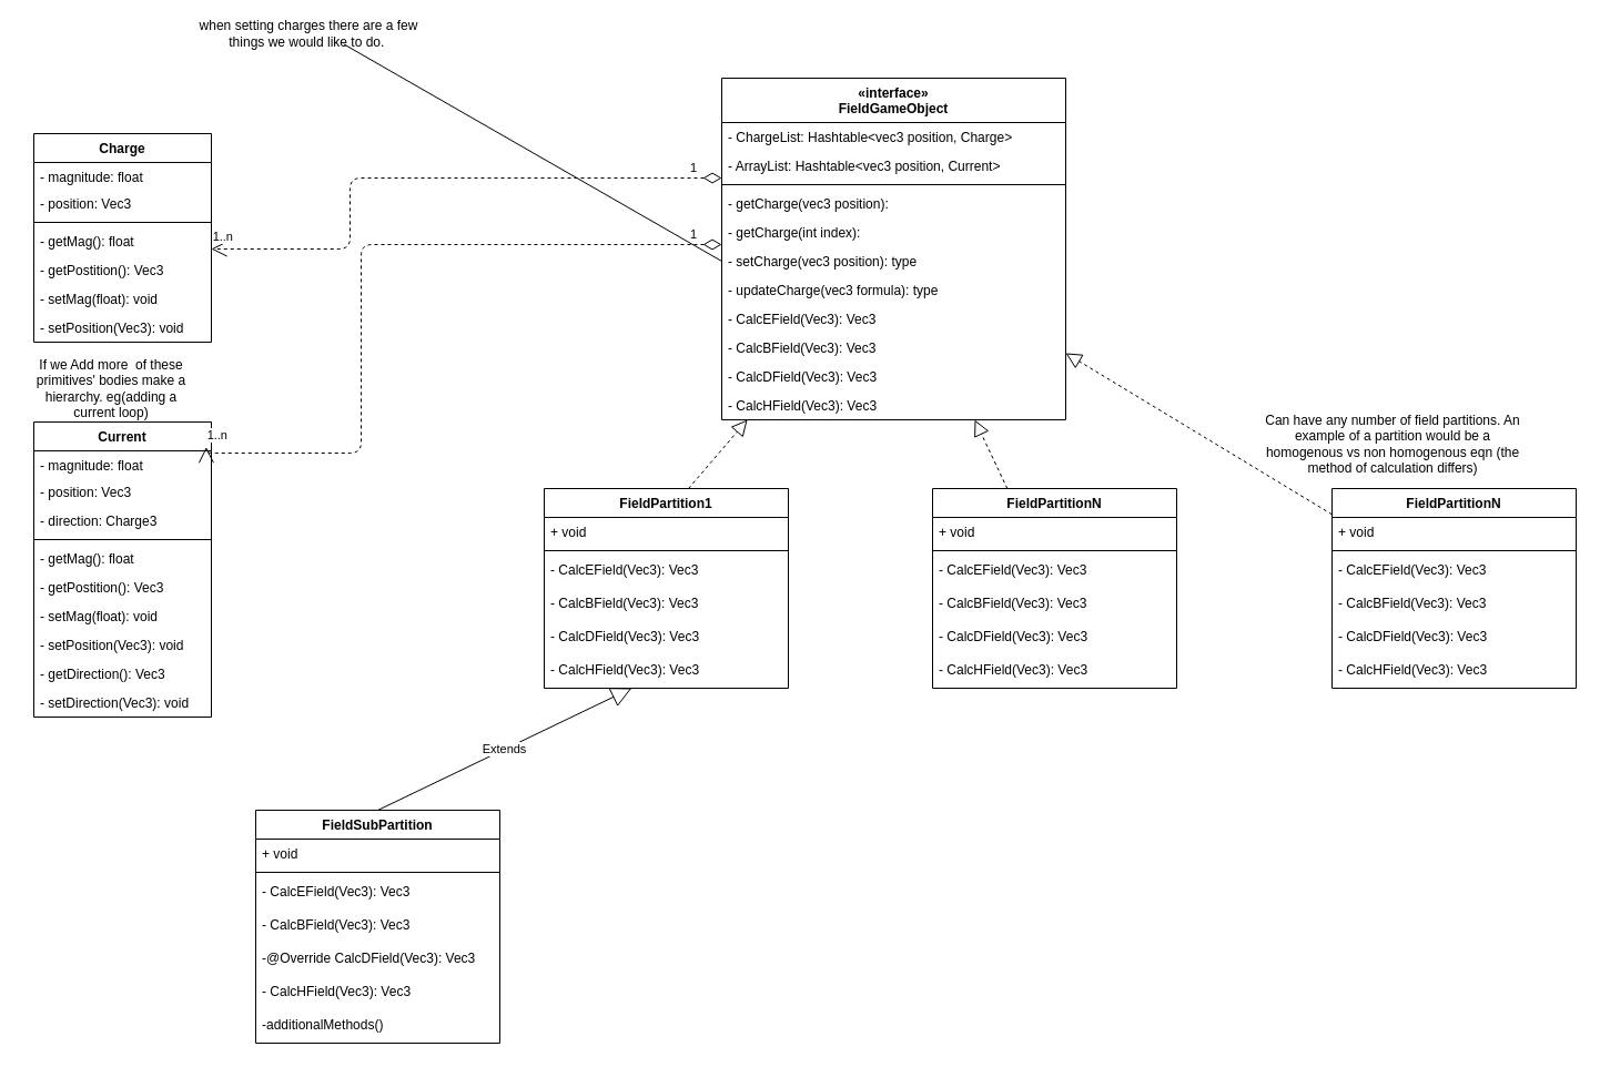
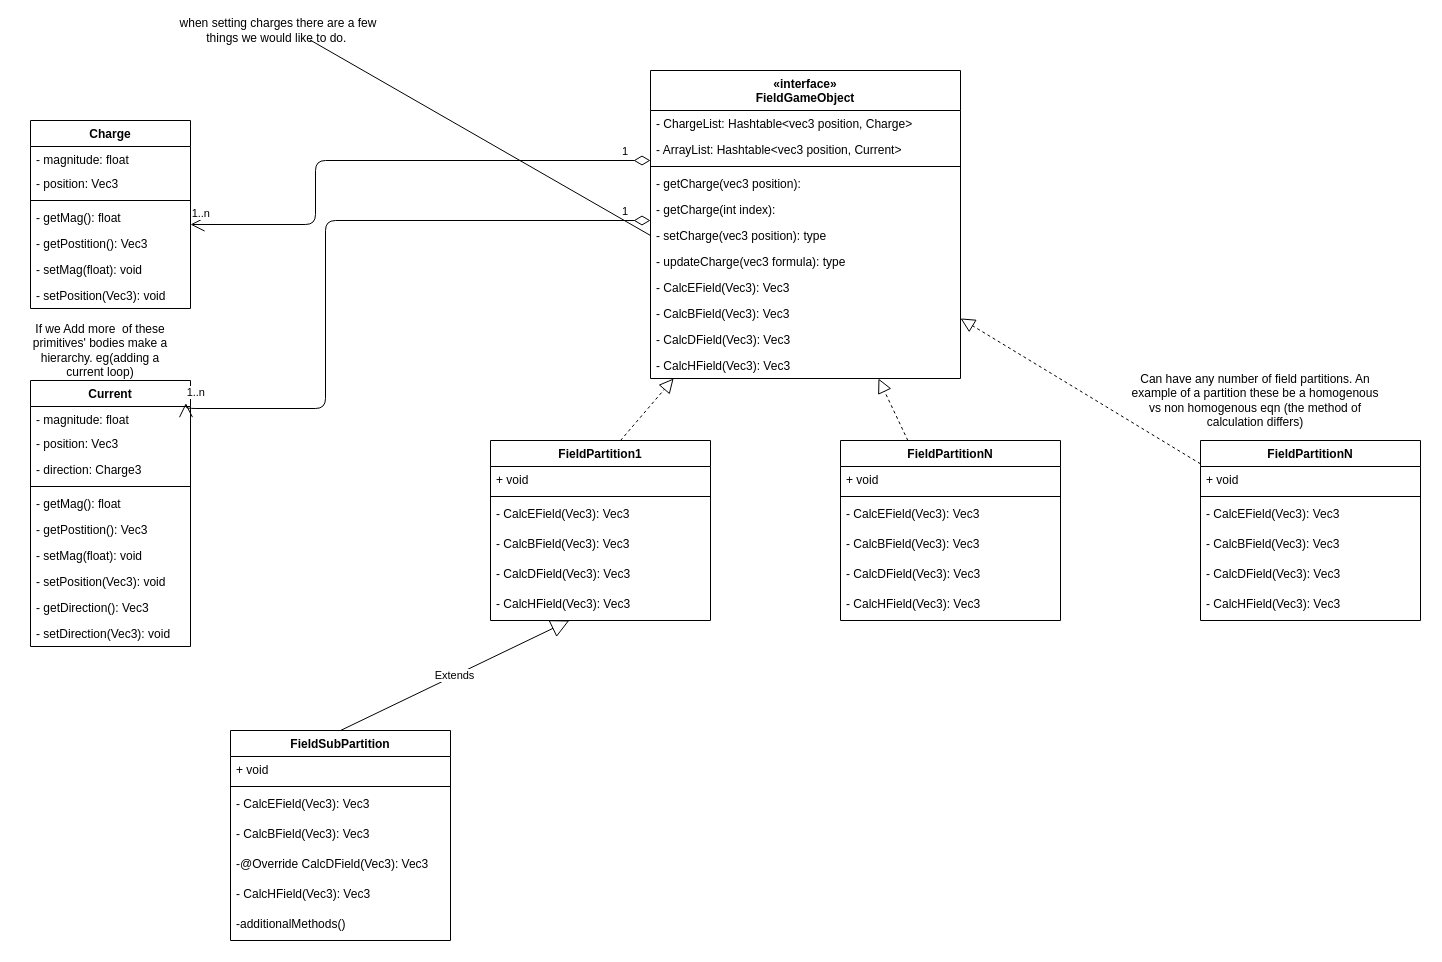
- <mxCell id="44" value="" style="endArrow=open;html=1;endSize=12;startArrow=diamondThin;startSize=14;startFill=0;edgeStyle=orthogonalEdgeStyle;dashed=1;" parent="1" source="2" target="14" edge="1"><mxGeometry relative="1" as="geometry"><mxPoint x="440" y="182" as="sourcePoint" /><mxPoint x="400" y="223.5" as="targetPoint" /><Array as="points"><mxPoint x="315" y="160" /><mxPoint x="315" y="224" /></Array></mxGeometry></mxCell>
+ <mxCell id="44" value="" style="endArrow=open;html=1;endSize=12;startArrow=diamondThin;startSize=14;startFill=0;edgeStyle=orthogonalEdgeStyle;" parent="1" source="2" target="14" edge="1"><mxGeometry relative="1" as="geometry"><mxPoint x="440" y="182" as="sourcePoint" /><mxPoint x="400" y="223.5" as="targetPoint" /><Array as="points"><mxPoint x="315" y="160" /><mxPoint x="315" y="224" /></Array></mxGeometry></mxCell>
- <mxCell id="47" value="" style="endArrow=open;html=1;endSize=12;startArrow=diamondThin;startSize=14;startFill=0;edgeStyle=orthogonalEdgeStyle;entryX=0.971;entryY=0.085;entryDx=0;entryDy=0;entryPerimeter=0;dashed=1;" parent="1" edge="1" target="22" source="2"><mxGeometry relative="1" as="geometry"><mxPoint x="450" y="220" as="sourcePoint" /><mxPoint x="190" y="408" as="targetPoint" /><Array as="points"><mxPoint x="325" y="220" /><mxPoint x="325" y="408" /><mxPoint x="185" y="408" /></Array></mxGeometry></mxCell>
+ <mxCell id="47" value="" style="endArrow=open;html=1;endSize=12;startArrow=diamondThin;startSize=14;startFill=0;edgeStyle=orthogonalEdgeStyle;entryX=0.971;entryY=0.085;entryDx=0;entryDy=0;entryPerimeter=0;" parent="1" edge="1" target="22" source="2"><mxGeometry relative="1" as="geometry"><mxPoint x="450" y="220" as="sourcePoint" /><mxPoint x="190" y="408" as="targetPoint" /><Array as="points"><mxPoint x="325" y="220" /><mxPoint x="325" y="408" /><mxPoint x="185" y="408" /></Array></mxGeometry></mxCell>
- <mxCell id="67" value="Can have any number of field partitions. An example of a partition would be a homogenous vs non homogenous eqn (the method of calculation differs)" style="text;html=1;strokeColor=none;fillColor=none;align=center;verticalAlign=middle;whiteSpace=wrap;rounded=0;" parent="1" vertex="1"><mxGeometry x="1130" y="380" width="250" height="40" as="geometry" /></mxCell>
+ <mxCell id="67" value="Can have any number of field partitions. An example of a partition these be a homogenous vs non homogenous eqn (the method of calculation differs)" style="text;html=1;strokeColor=none;fillColor=none;align=center;verticalAlign=middle;whiteSpace=wrap;rounded=0;" parent="1" vertex="1"><mxGeometry x="1130" y="380" width="250" height="40" as="geometry" /></mxCell>
